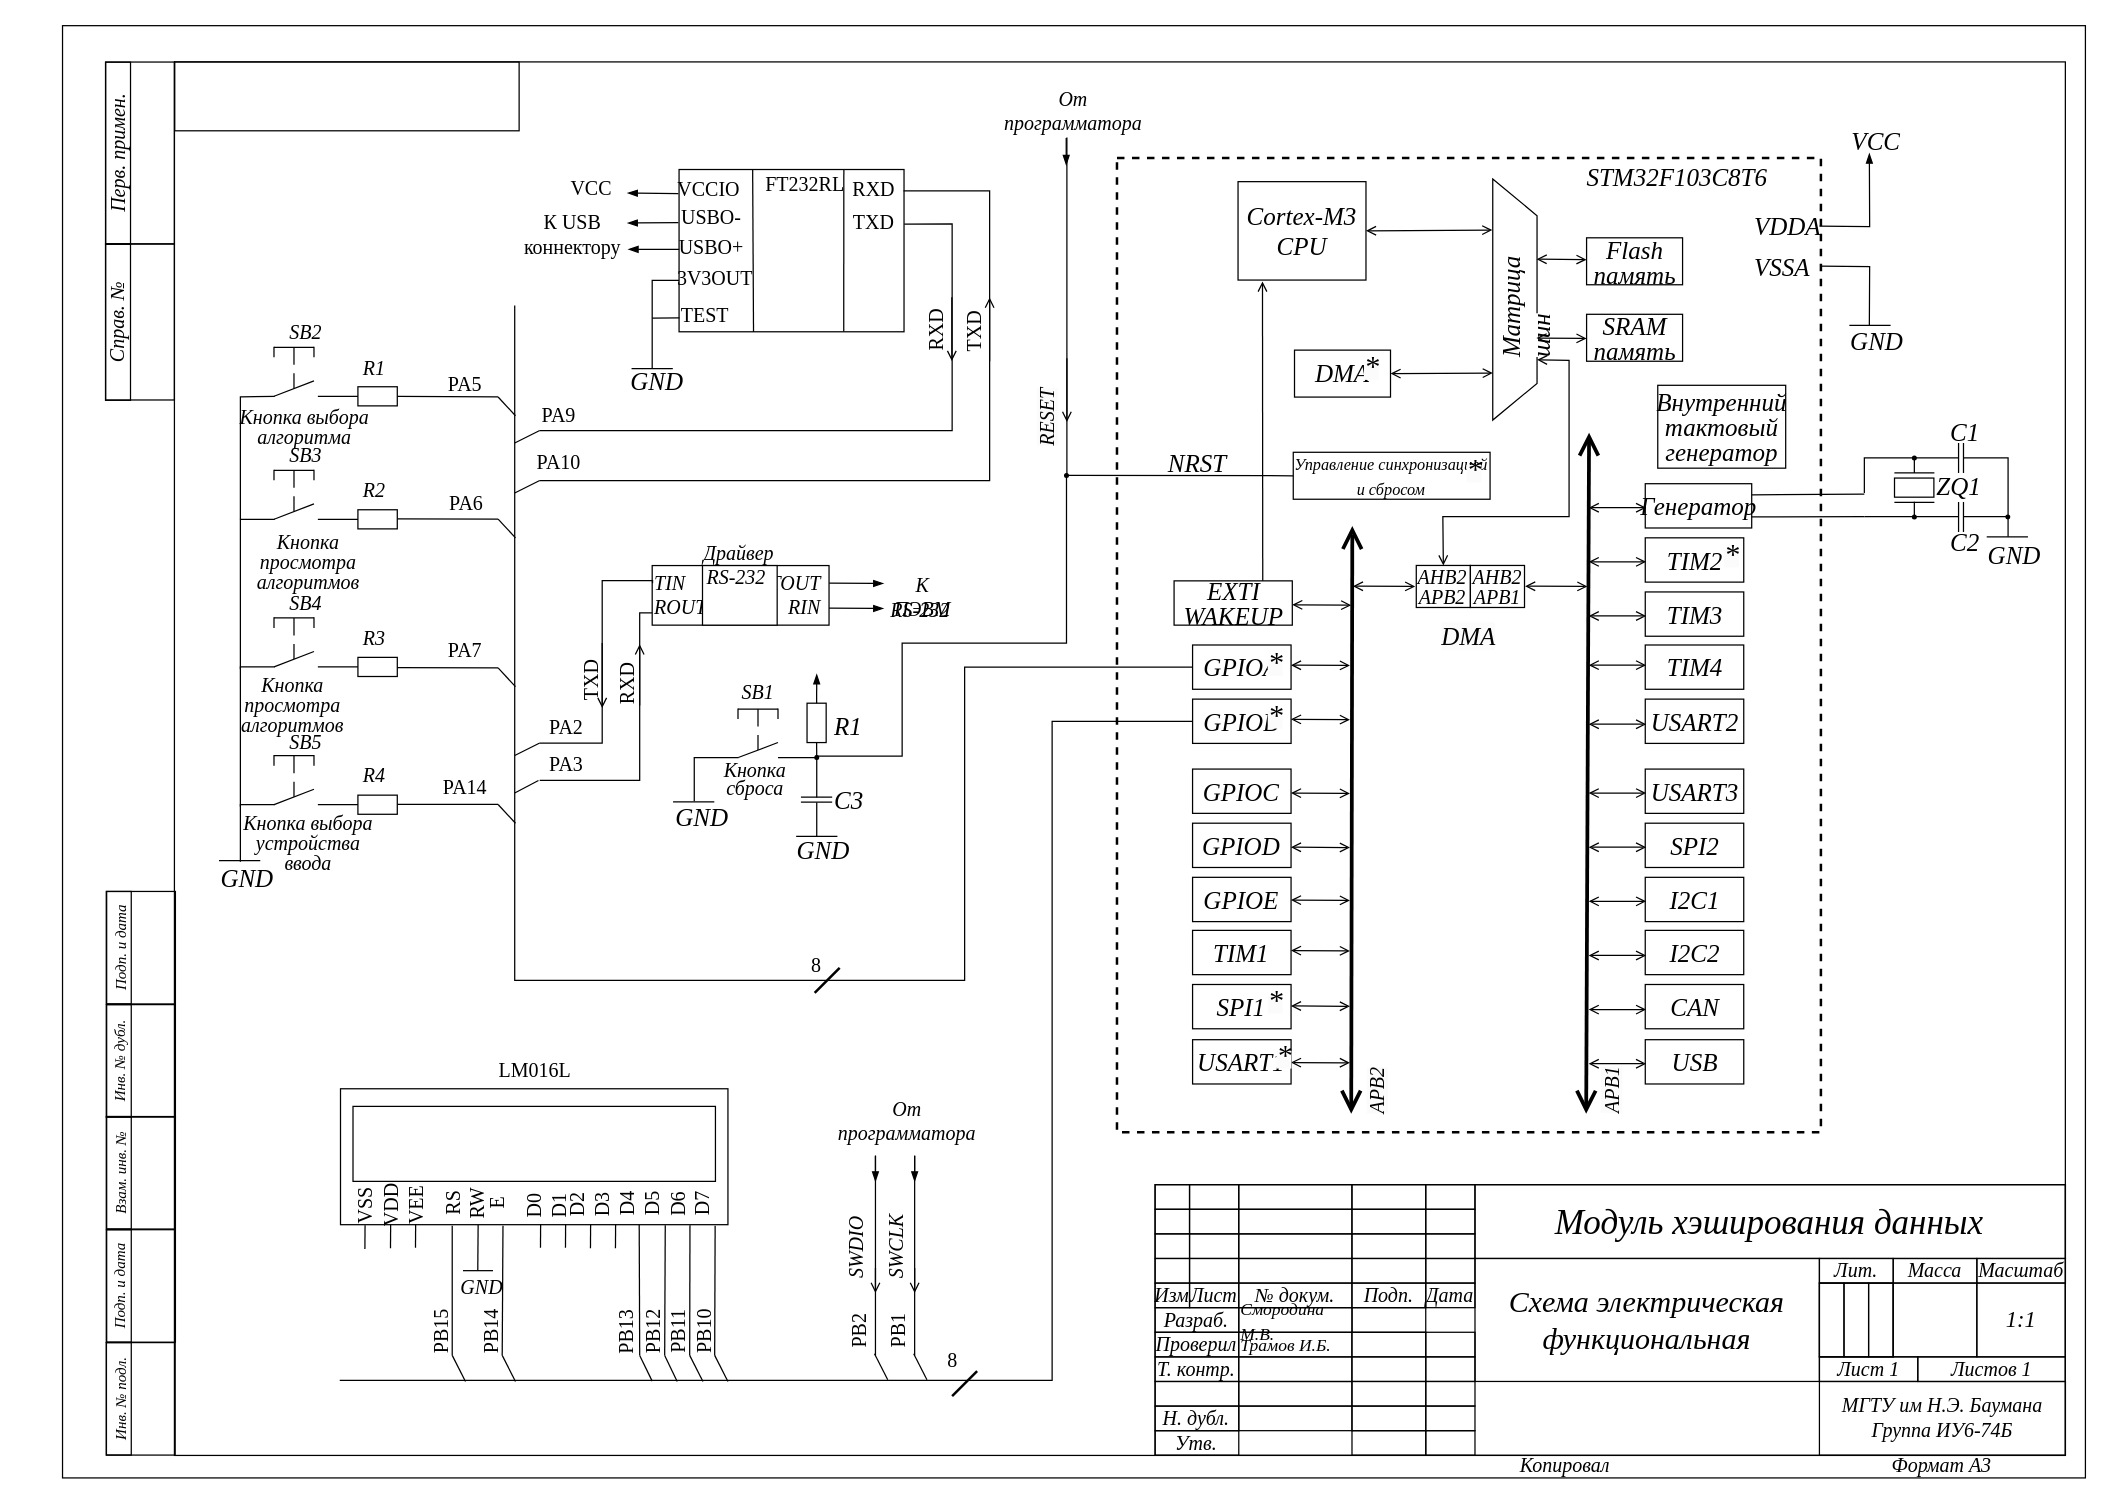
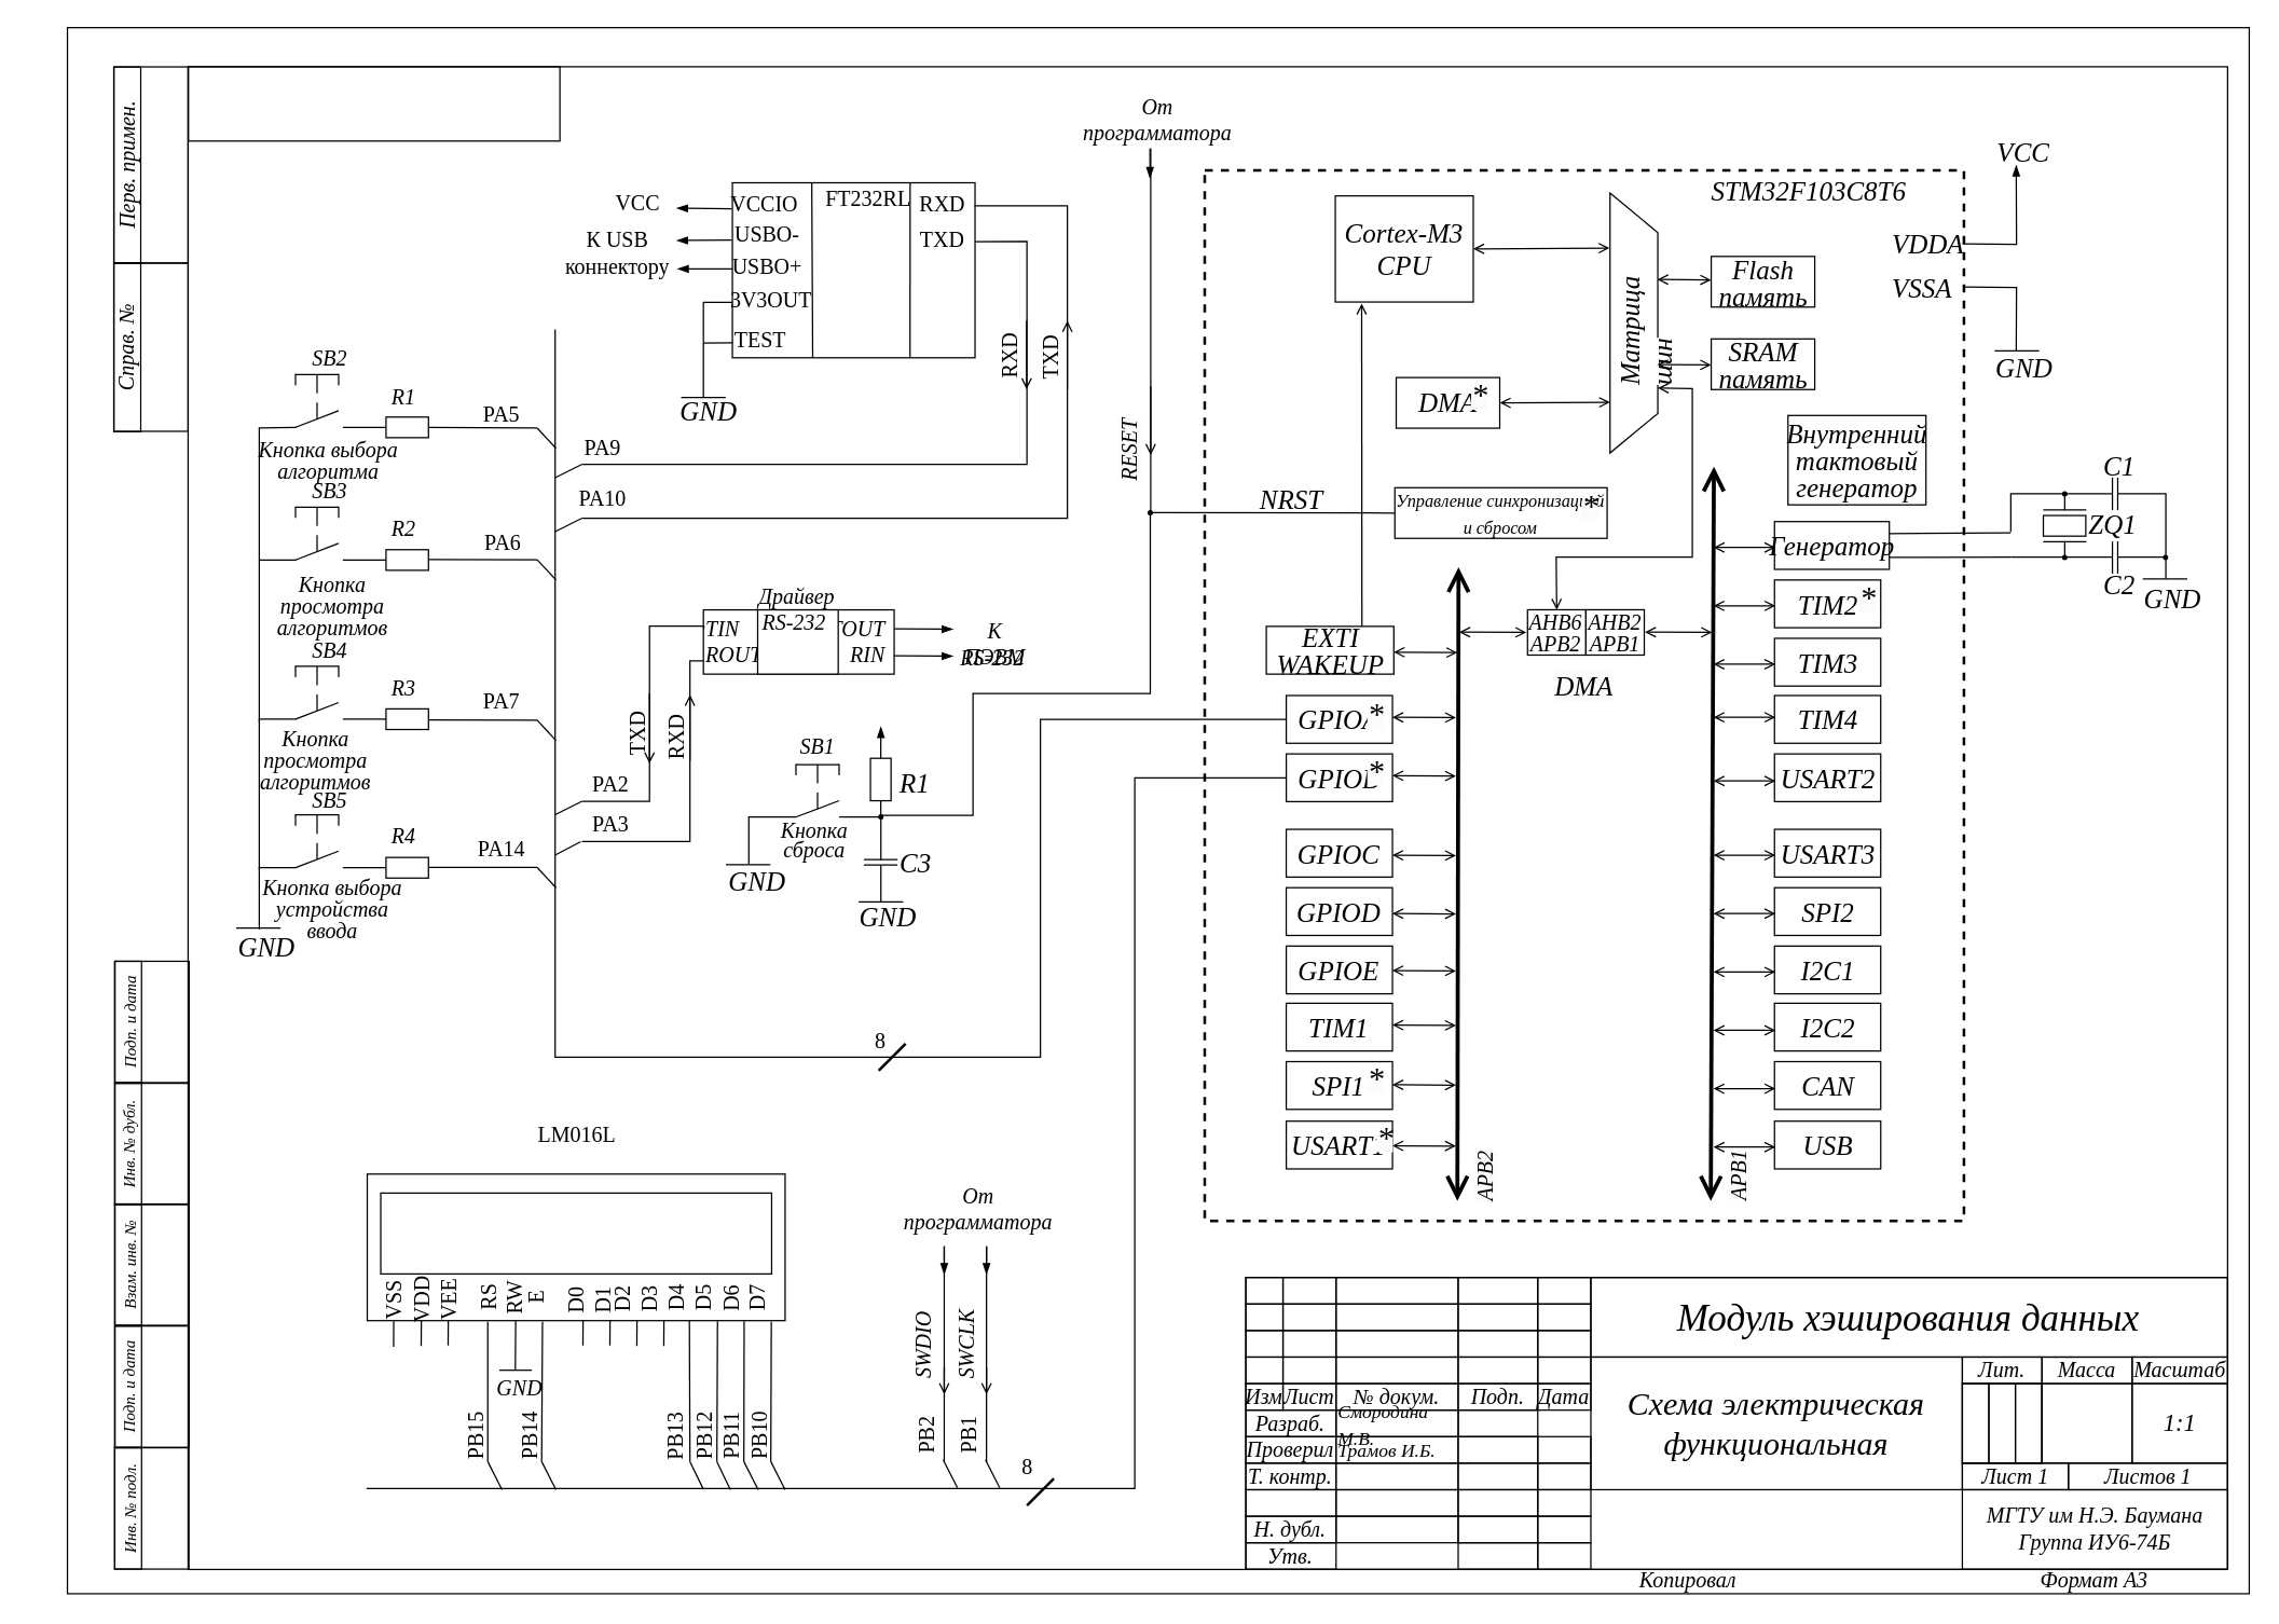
- <mxCell id="173" value="&lt;p style=&quot;line-height: 100%; font-size: 16px;&quot;&gt;AHB2&lt;br&gt;APB2&lt;/p&gt;" style="rounded=0;whiteSpace=wrap;html=1;fontSize=20;fontFamily=Gost Type B;fontStyle=2;fontSource=https%3A%2F%2Ffonts.googleapis.com%2Fcss%3Ffamily%3DGost%2BType%2BB;" vertex="1" parent="1"><mxGeometry x="1132.37" y="451.94" width="43.3" height="33.63" as="geometry" /></mxCell>
+ <mxCell id="173" value="&lt;p style=&quot;line-height: 100%; font-size: 16px;&quot;&gt;AHB6&lt;br&gt;APB2&lt;/p&gt;" style="rounded=0;whiteSpace=wrap;html=1;fontSize=20;fontFamily=Gost Type B;fontStyle=2;fontSource=https%3A%2F%2Ffonts.googleapis.com%2Fcss%3Ffamily%3DGost%2BType%2BB;" vertex="1" parent="1"><mxGeometry x="1132.37" y="451.94" width="43.3" height="33.63" as="geometry" /></mxCell>
- <mxCell id="343" value="&lt;font data-font-src=&quot;https://fonts.googleapis.com/css?family=Gost+Type+B&quot; face=&quot;Gost Type B&quot; style=&quot;font-size: 16px;&quot;&gt;LM016L&lt;/font&gt;" style="text;html=1;align=center;verticalAlign=middle;resizable=0;points=[];autosize=1;strokeColor=none;fillColor=none;" vertex="1" parent="1"><mxGeometry x="391.61" y="840.66" width="70" height="30" as="geometry" /></mxCell>
+ <mxCell id="343" value="&lt;font data-font-src=&quot;https://fonts.googleapis.com/css?family=Gost+Type+B&quot; face=&quot;Gost Type B&quot; style=&quot;font-size: 16px;&quot;&gt;LM016L&lt;/font&gt;" style="text;html=1;align=center;verticalAlign=middle;resizable=0;points=[];autosize=1;strokeColor=none;fillColor=none;" vertex="1" parent="1"><mxGeometry x="391.61" y="825.66" width="70" height="30" as="geometry" /></mxCell>
